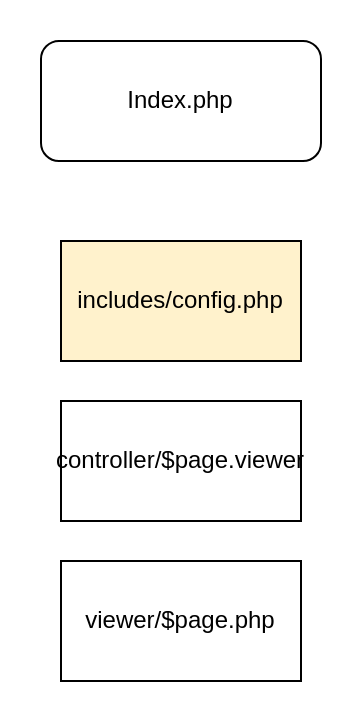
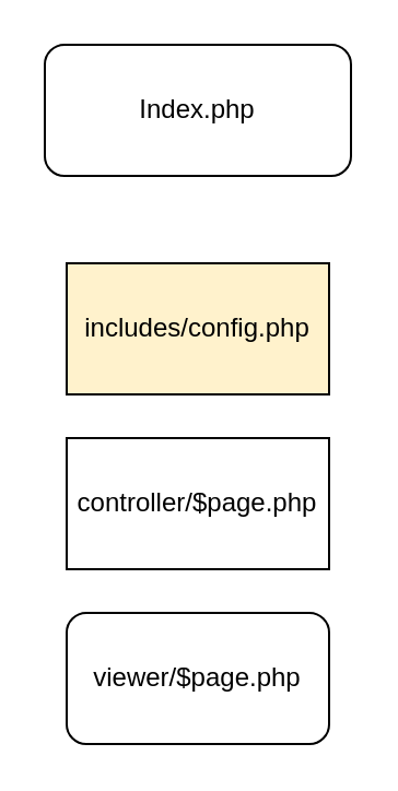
- <mxCell id="4" value="controller/$page.viewer" style="rounded=0;whiteSpace=wrap;html=1;" vertex="1" parent="1"><mxGeometry x="30" y="200" width="120" height="60" as="geometry" /></mxCell>
+ <mxCell id="4" value="controller/$page.php" style="rounded=0;whiteSpace=wrap;html=1;" vertex="1" parent="1"><mxGeometry x="30" y="200" width="120" height="60" as="geometry" /></mxCell>
- <mxCell id="5" value="viewer/$page.php" style="rounded=0;whiteSpace=wrap;html=1;" vertex="1" parent="1"><mxGeometry x="30" y="280" width="120" height="60" as="geometry" /></mxCell>
+ <mxCell id="5" value="viewer/$page.php" style="whiteSpace=wrap;html=1;rounded=1;" vertex="1" parent="1"><mxGeometry x="30" y="280" width="120" height="60" as="geometry" /></mxCell>
